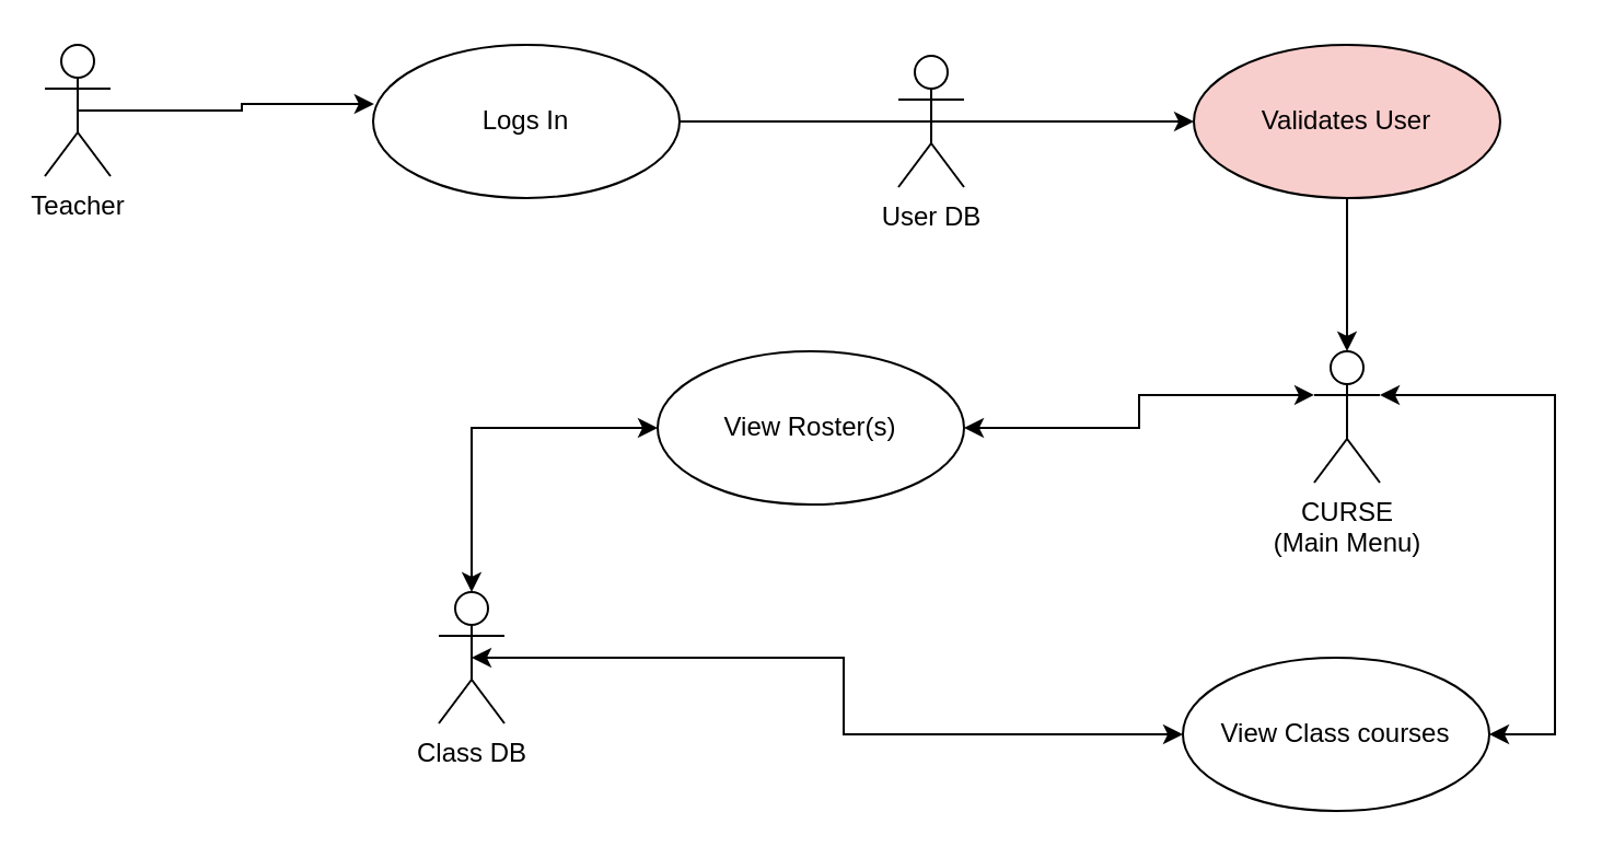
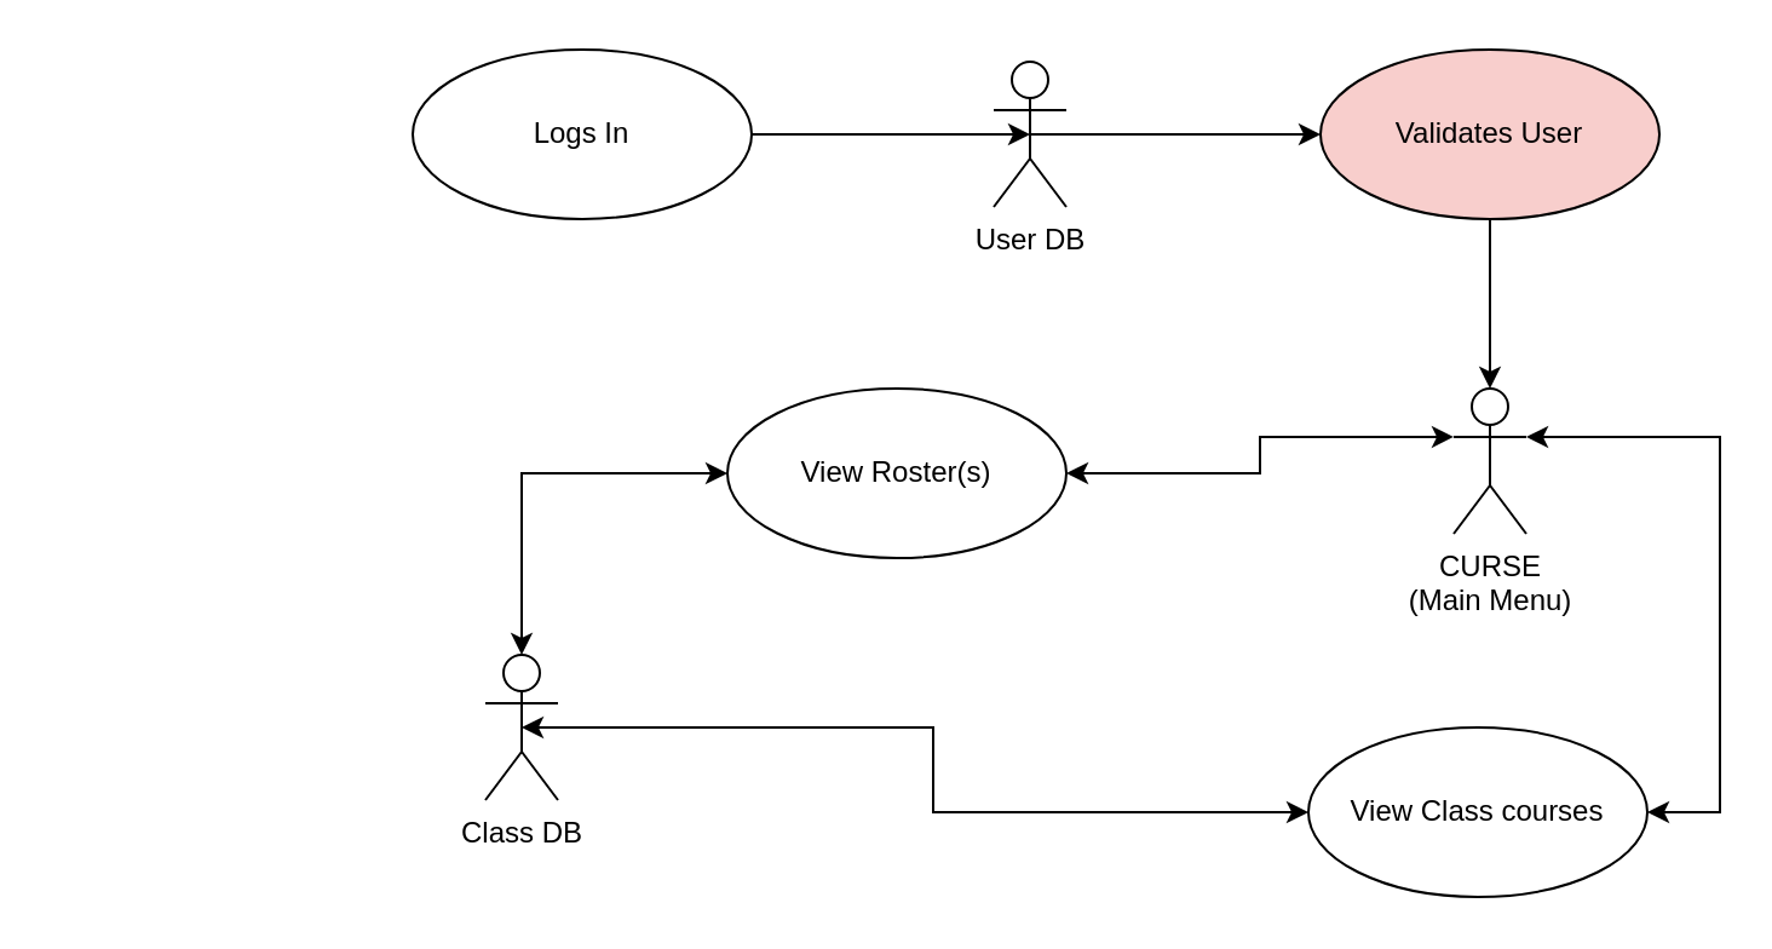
- <mxCell id="3" value="Teacher&lt;br&gt;" style="shape=umlActor;verticalLabelPosition=bottom;labelBackgroundColor=#ffffff;verticalAlign=top;html=1;outlineConnect=0;" vertex="1" parent="1"><mxGeometry x="20" y="20" width="30" height="60" as="geometry" /></mxCell>
- <mxCell id="2" style="edgeStyle=orthogonalEdgeStyle;rounded=0;orthogonalLoop=1;jettySize=auto;html=1;exitX=0.5;exitY=0.5;exitDx=0;exitDy=0;exitPerimeter=0;entryX=0.003;entryY=0.386;entryDx=0;entryDy=0;entryPerimeter=0;" edge="1" parent="1" source="3" target="5"><mxGeometry relative="1" as="geometry" /></mxCell>
- <mxCell id="4" style="edgeStyle=orthogonalEdgeStyle;rounded=0;orthogonalLoop=1;jettySize=auto;html=1;exitX=1;exitY=0.5;exitDx=0;exitDy=0;entryX=0.5;entryY=0.5;entryDx=0;entryDy=0;entryPerimeter=0;endArrow=none;" edge="1" parent="1" source="5" target="7"><mxGeometry relative="1" as="geometry" /></mxCell>
+ <mxCell id="4" style="edgeStyle=orthogonalEdgeStyle;rounded=0;orthogonalLoop=1;jettySize=auto;html=1;exitX=1;exitY=0.5;exitDx=0;exitDy=0;entryX=0.5;entryY=0.5;entryDx=0;entryDy=0;entryPerimeter=0;" edge="1" parent="1" source="5" target="7"><mxGeometry relative="1" as="geometry" /></mxCell>
